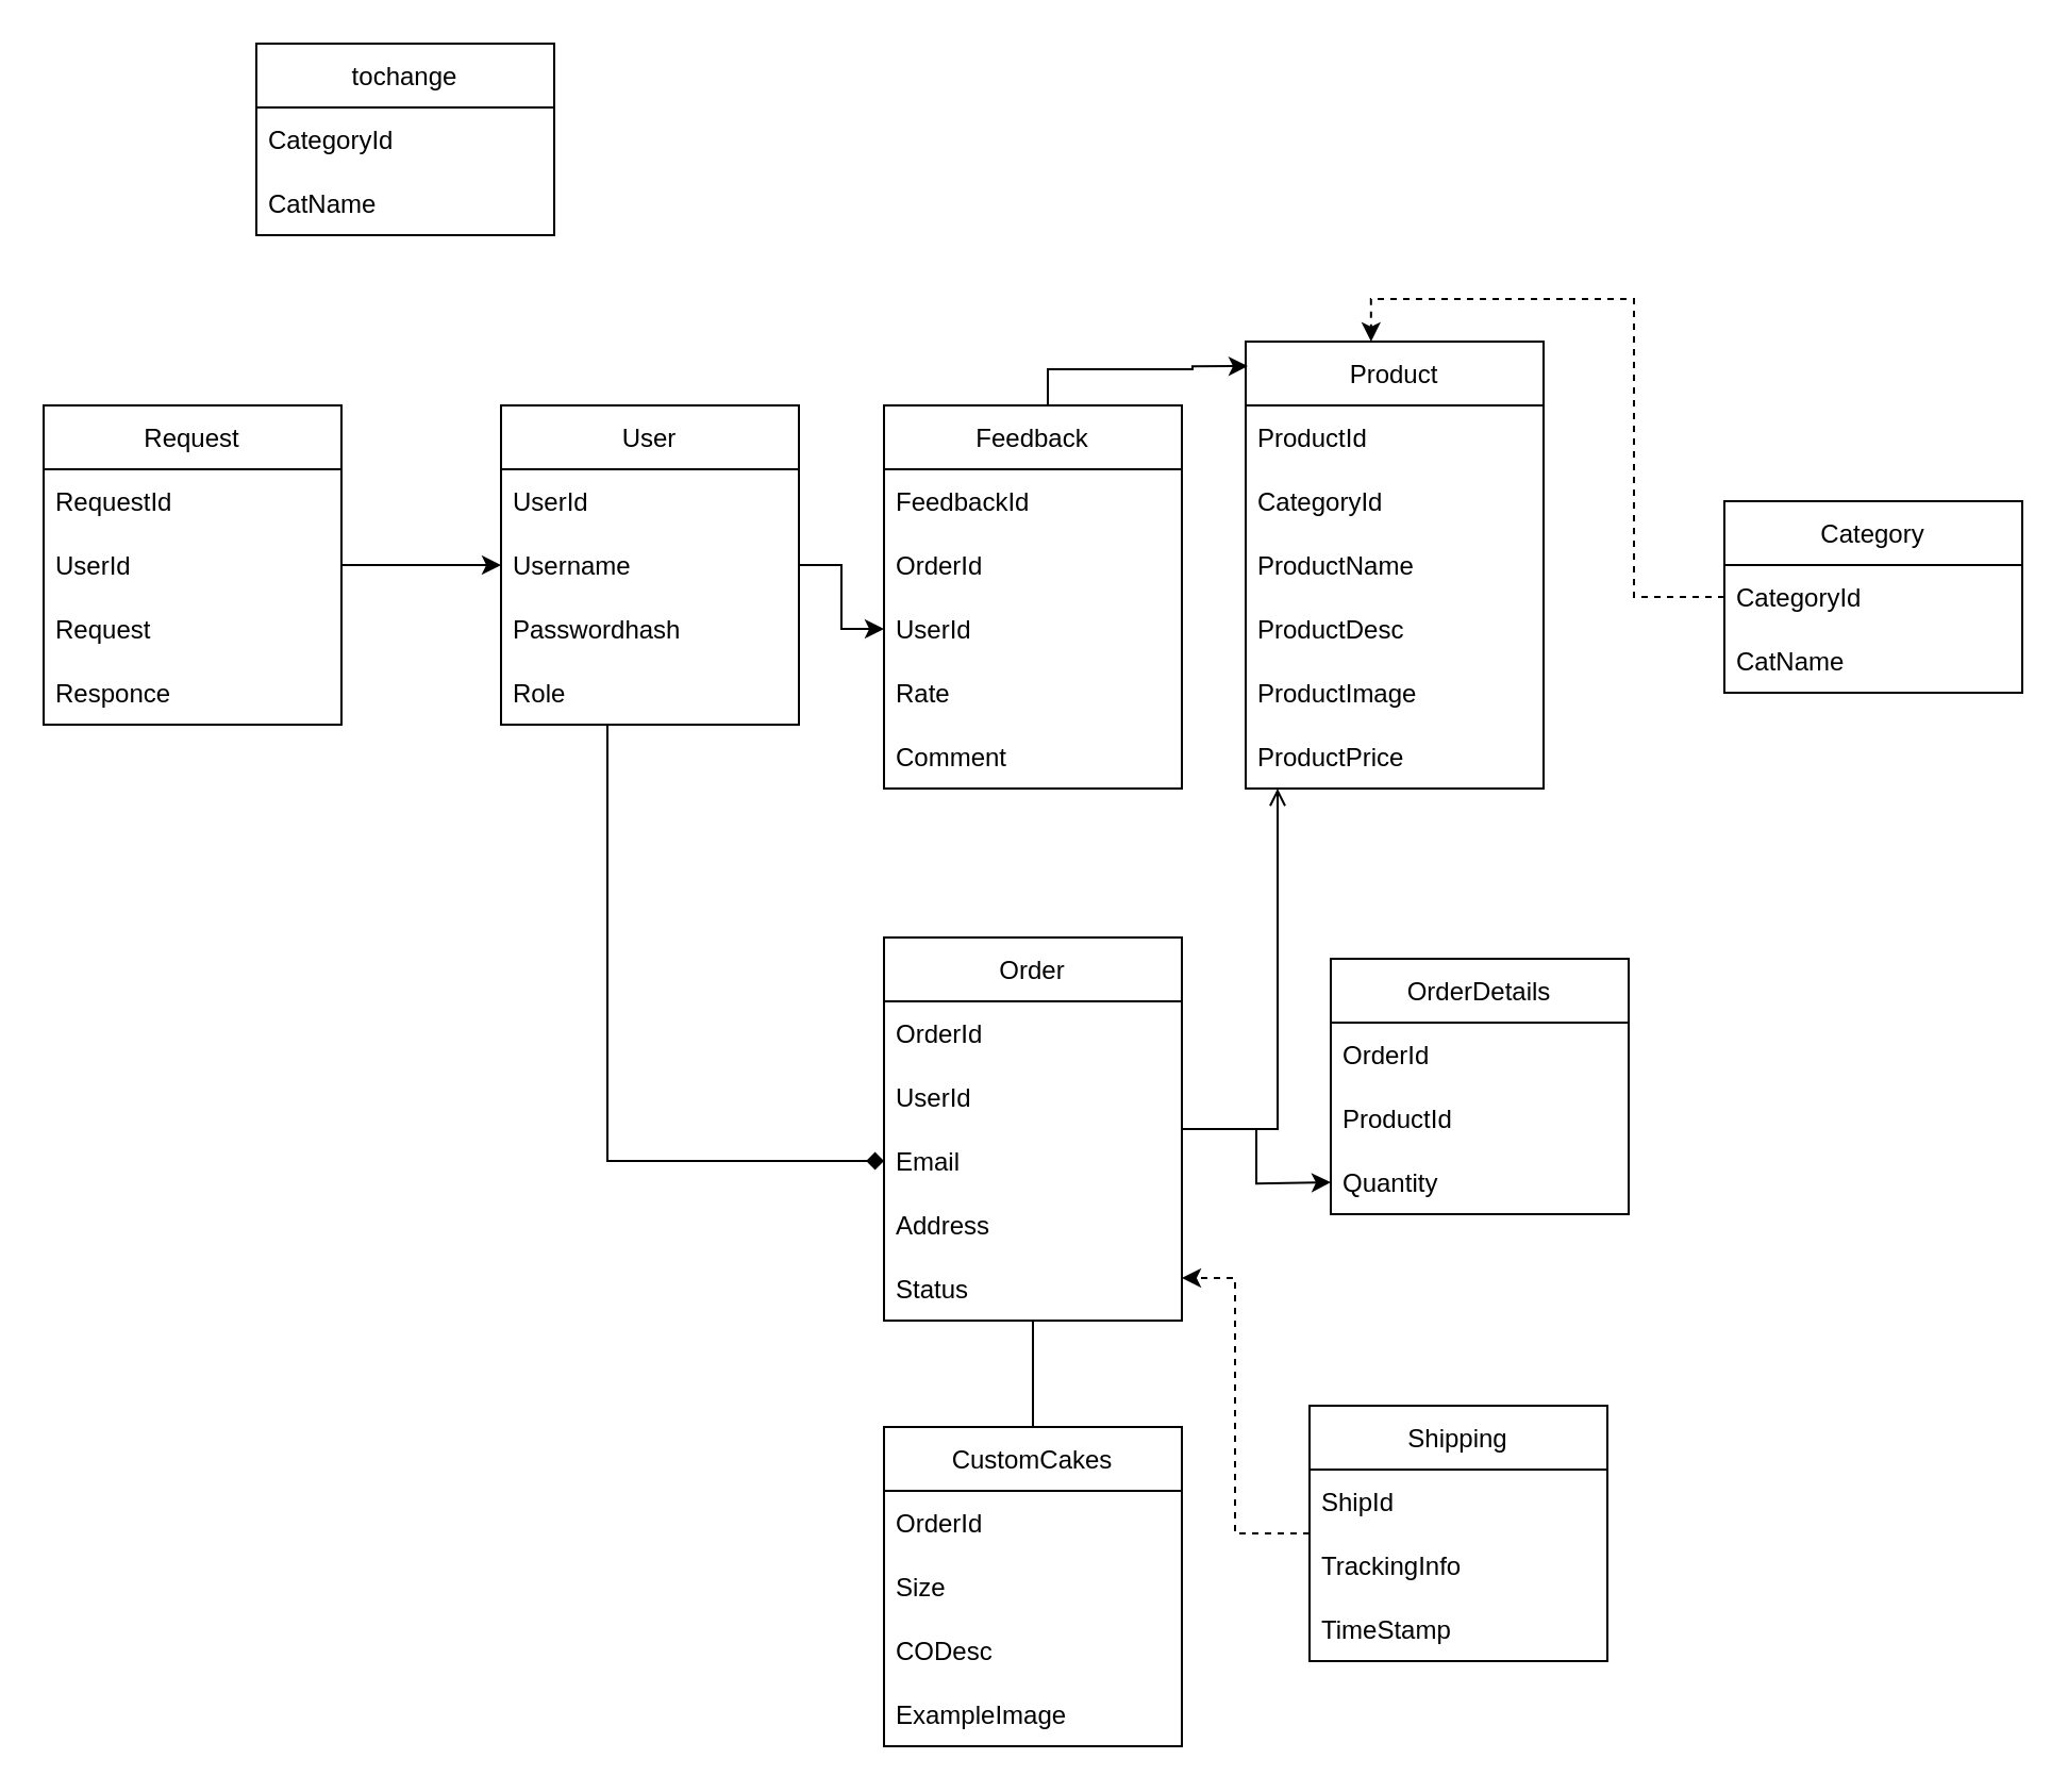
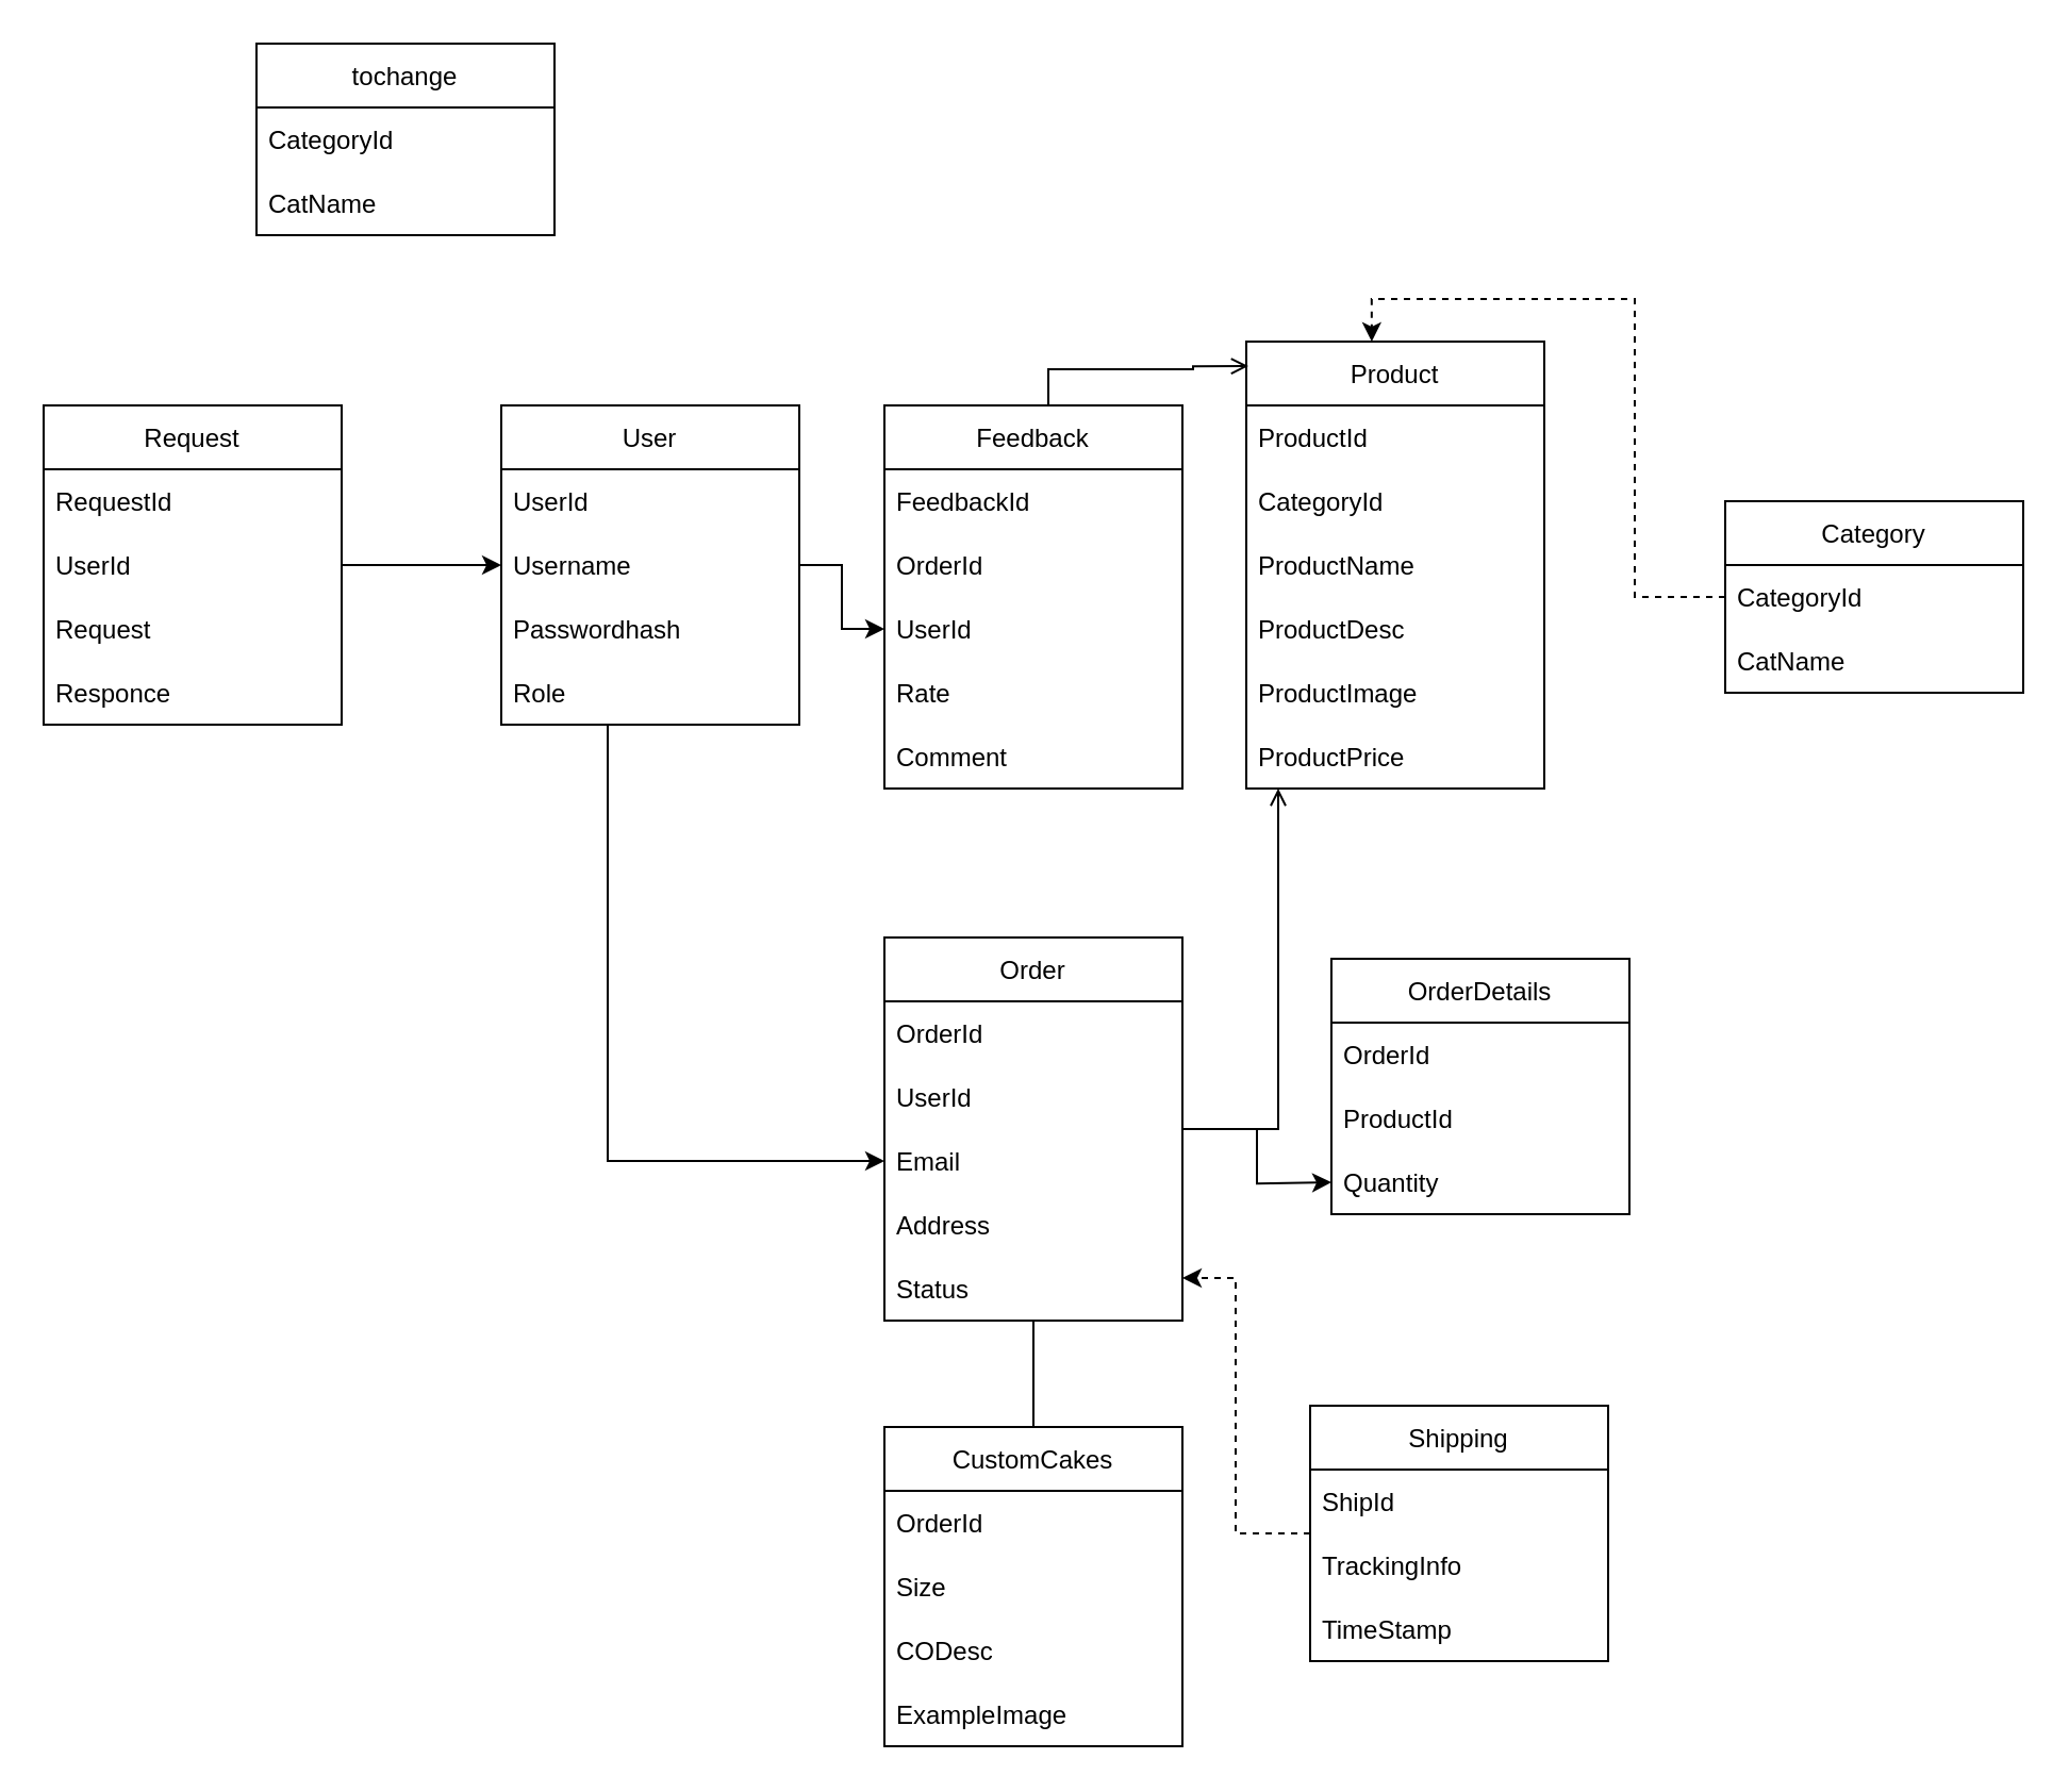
- <mxCell id="16" value="" style="edgeStyle=orthogonalEdgeStyle;rounded=0;orthogonalLoop=1;jettySize=auto;html=1;entryX=0.007;entryY=0.055;entryDx=0;entryDy=0;entryPerimeter=0;" parent="1" source="17" target="9" edge="1"><mxGeometry relative="1" as="geometry"><Array as="points"><mxPoint x="492" y="173" /><mxPoint x="560" y="173" /><mxPoint x="560" y="172" /></Array></mxGeometry></mxCell>
+ <mxCell id="16" value="" style="edgeStyle=orthogonalEdgeStyle;rounded=0;orthogonalLoop=1;jettySize=auto;html=1;entryX=0.007;entryY=0.055;entryDx=0;entryDy=0;entryPerimeter=0;endArrow=open;" parent="1" source="17" target="9" edge="1"><mxGeometry relative="1" as="geometry"><Array as="points"><mxPoint x="492" y="173" /><mxPoint x="560" y="173" /><mxPoint x="560" y="172" /></Array></mxGeometry></mxCell>
- <mxCell id="2" style="edgeStyle=orthogonalEdgeStyle;rounded=0;orthogonalLoop=1;jettySize=auto;html=1;entryX=0;entryY=0.5;entryDx=0;entryDy=0;endArrow=diamond;" parent="1" source="4" target="28" edge="1"><mxGeometry relative="1" as="geometry"><Array as="points"><mxPoint x="285" y="545" /></Array><mxPoint x="285" y="440" as="targetPoint" /></mxGeometry></mxCell>
+ <mxCell id="2" style="edgeStyle=orthogonalEdgeStyle;rounded=0;orthogonalLoop=1;jettySize=auto;html=1;entryX=0;entryY=0.5;entryDx=0;entryDy=0;" parent="1" source="4" target="28" edge="1"><mxGeometry relative="1" as="geometry"><Array as="points"><mxPoint x="285" y="545" /></Array><mxPoint x="285" y="440" as="targetPoint" /></mxGeometry></mxCell>
